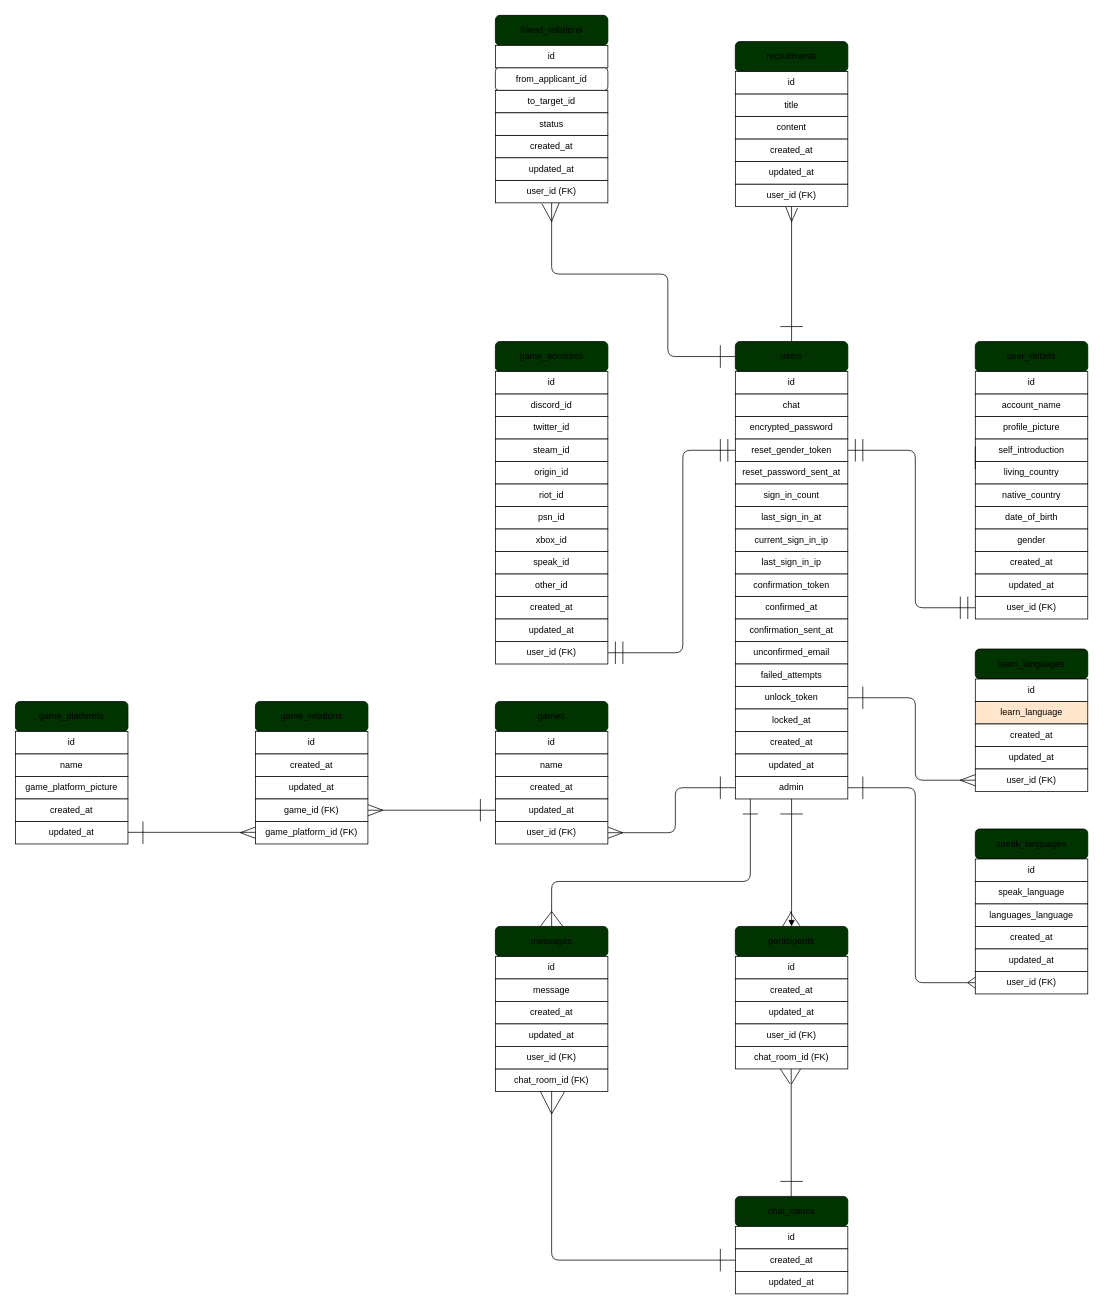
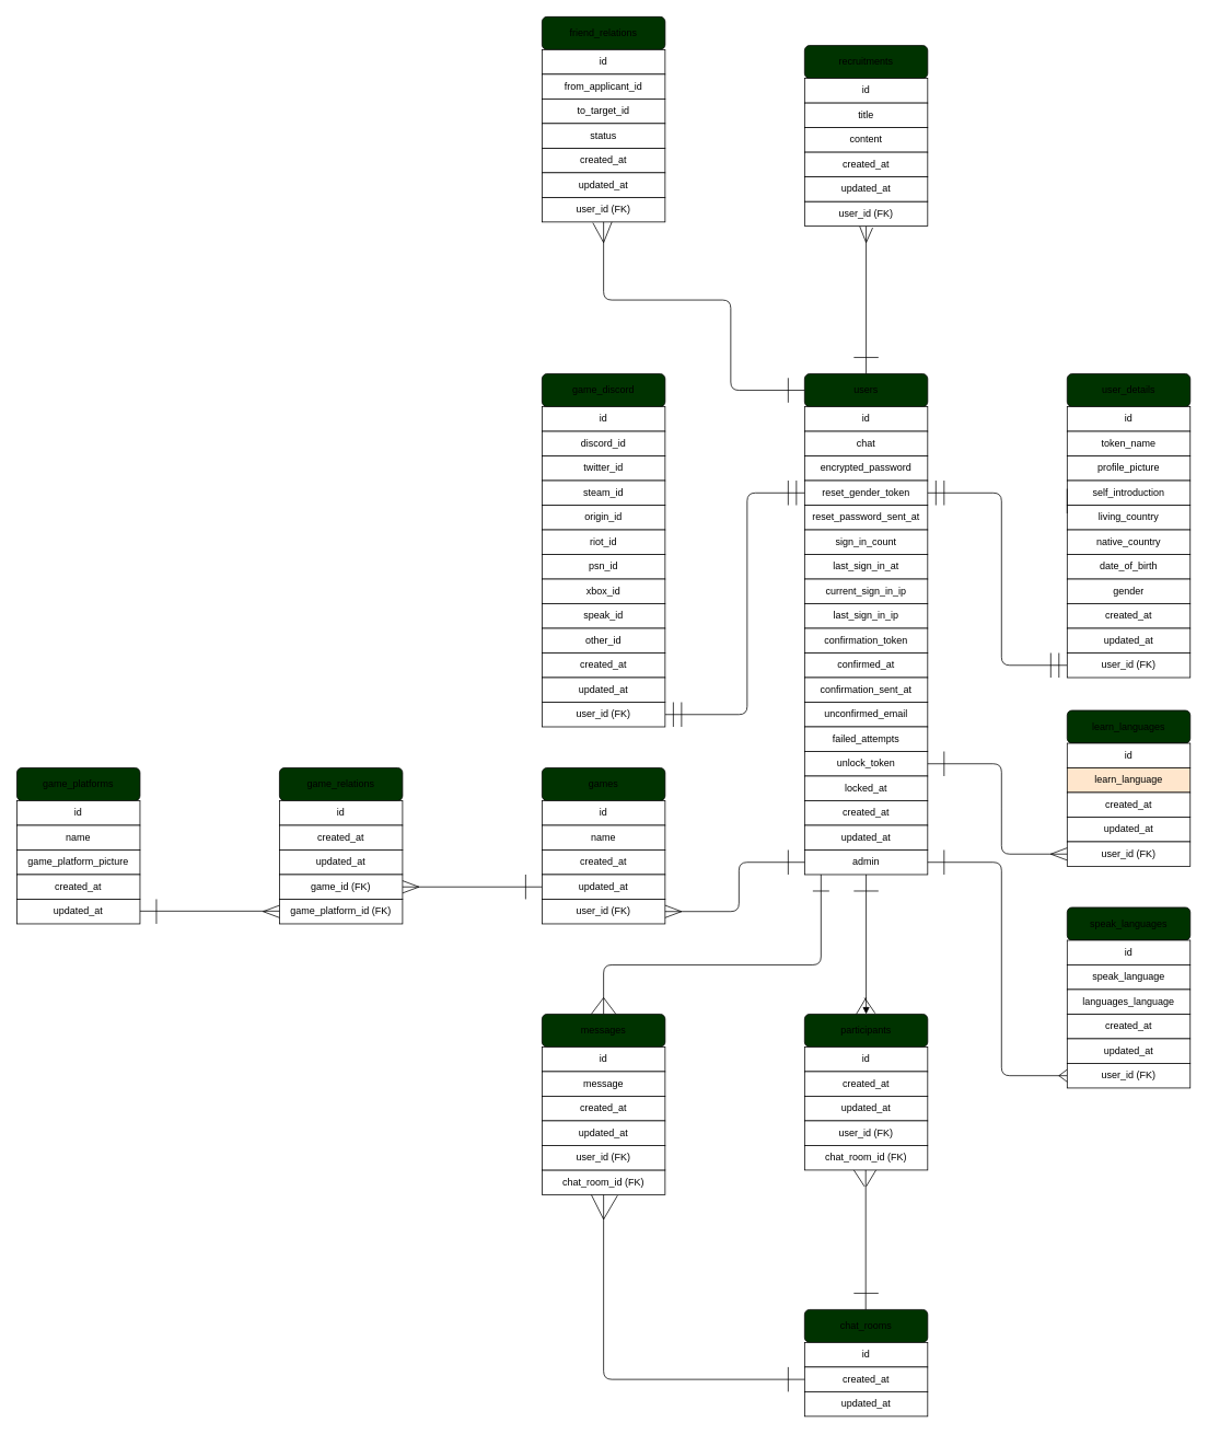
- <mxCell id="161" value="from_applicant_id" style="whiteSpace=wrap;html=1;rounded=1;" parent="1" vertex="1"><mxGeometry x="660" y="90" width="150" height="30" as="geometry" /></mxCell>
+ <mxCell id="161" value="from_applicant_id" style="rounded=0;whiteSpace=wrap;html=1;" parent="1" vertex="1"><mxGeometry x="660" y="90" width="150" height="30" as="geometry" /></mxCell>
- <mxCell id="61" value="game_accounts" style="rounded=1;whiteSpace=wrap;html=1;fillColor=#003300;" parent="60" vertex="1"><mxGeometry width="150" height="40" as="geometry" /></mxCell>
+ <mxCell id="61" value="game_discord" style="rounded=1;whiteSpace=wrap;html=1;fillColor=#003300;" parent="60" vertex="1"><mxGeometry width="150" height="40" as="geometry" /></mxCell>
- <mxCell id="24" value="account_name" style="rounded=0;whiteSpace=wrap;html=1;" parent="1" vertex="1"><mxGeometry x="1300" y="525" width="150" height="30" as="geometry" /></mxCell>
+ <mxCell id="24" value="token_name" style="rounded=0;whiteSpace=wrap;html=1;" parent="1" vertex="1"><mxGeometry x="1300" y="525" width="150" height="30" as="geometry" /></mxCell>
